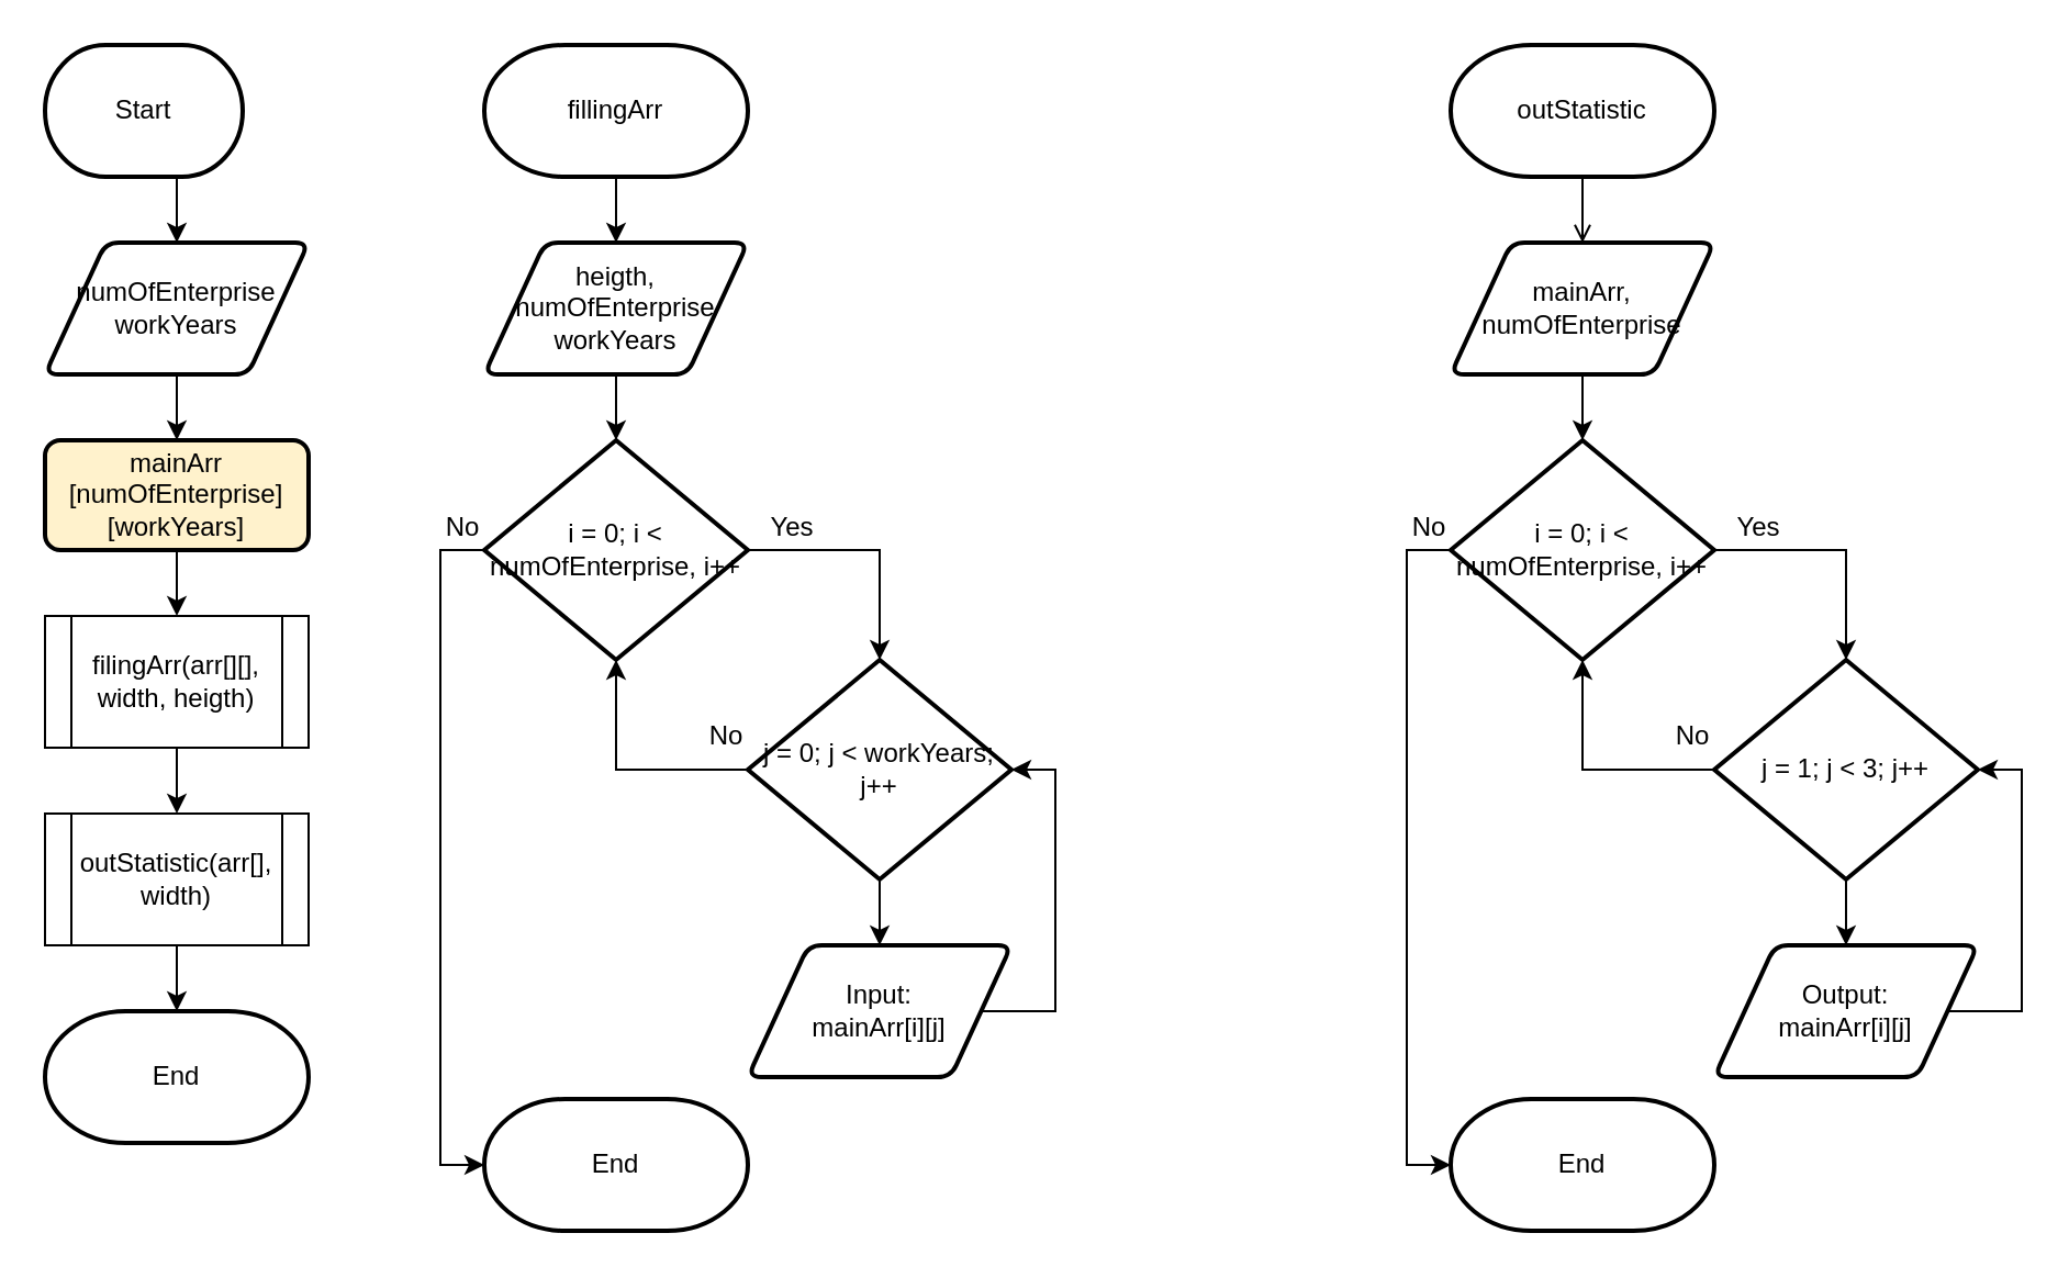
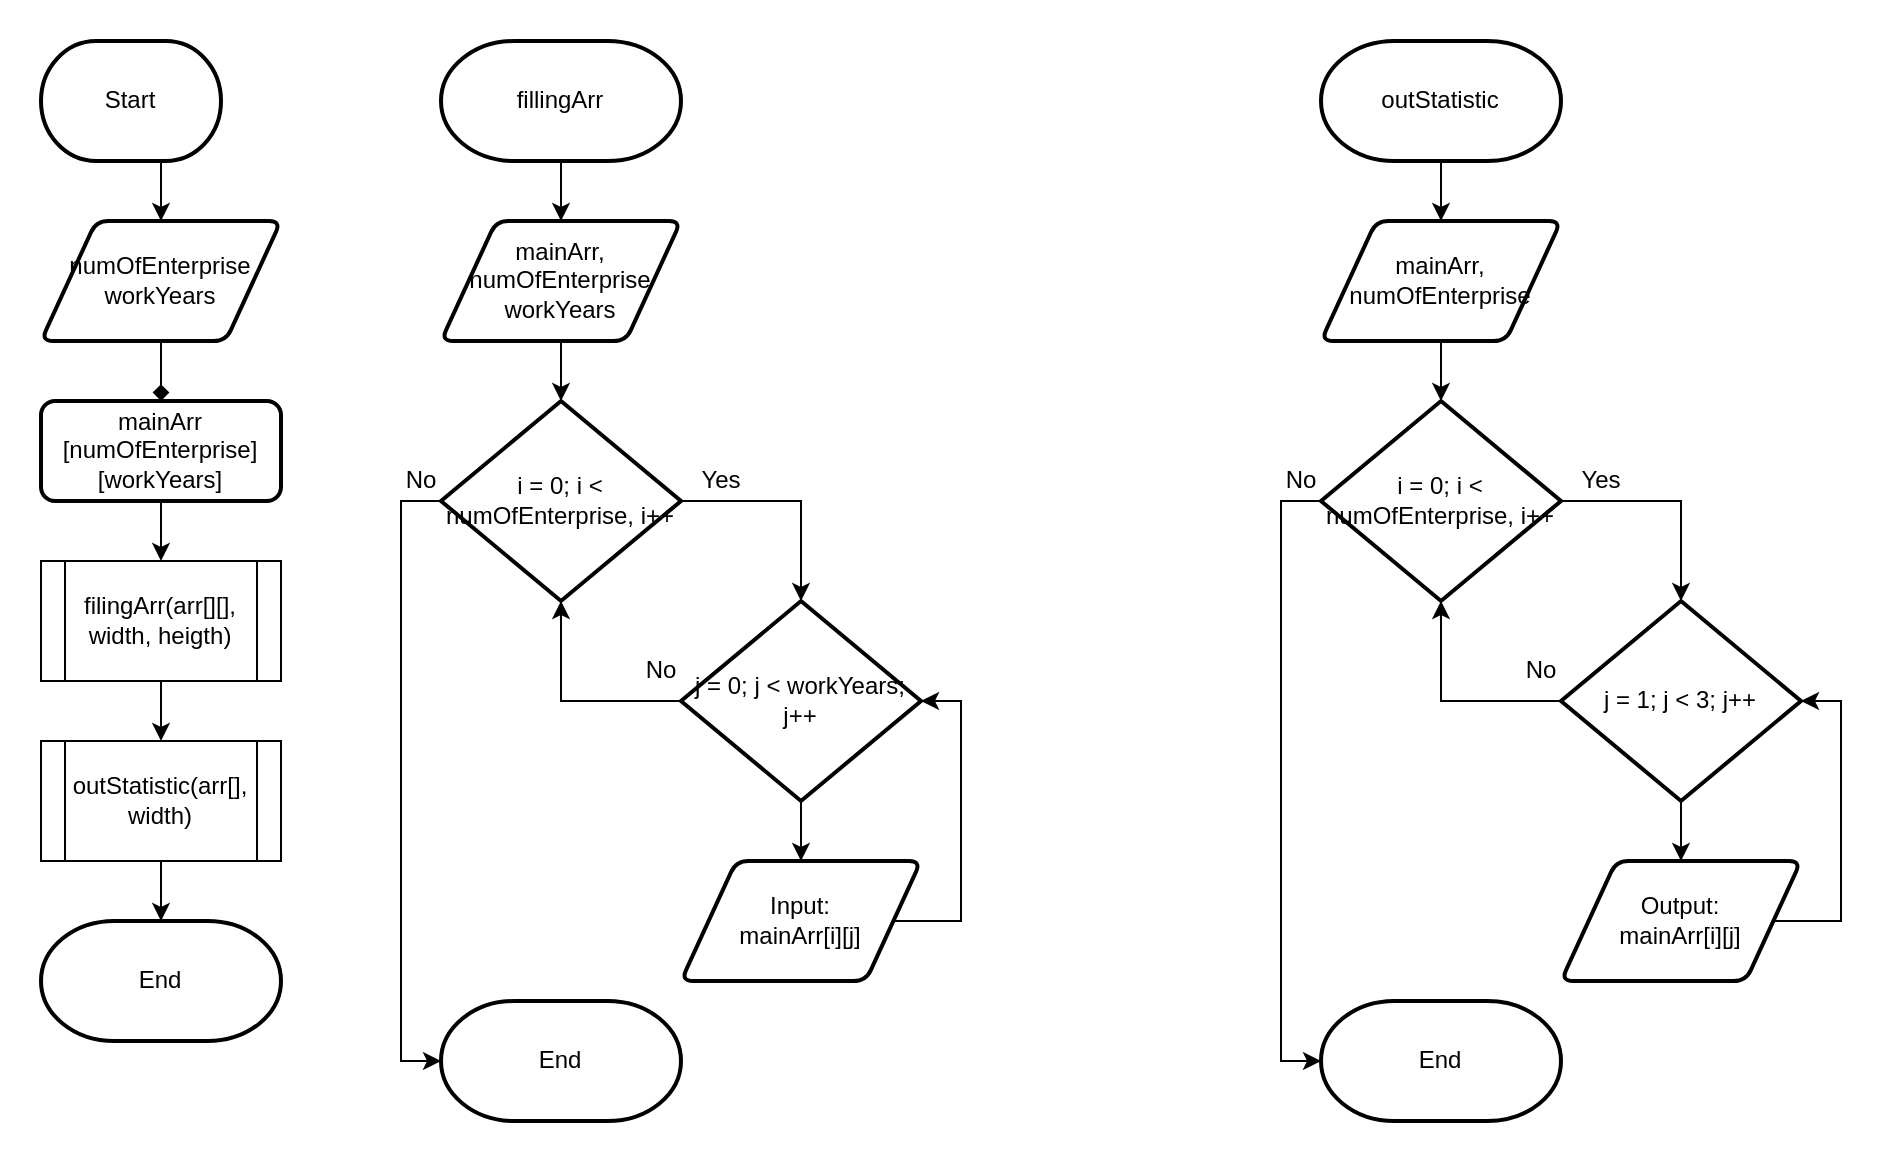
- <mxCell id="29" style="edgeStyle=orthogonalEdgeStyle;rounded=0;orthogonalLoop=1;jettySize=auto;html=1;exitX=0.5;exitY=1;exitDx=0;exitDy=0;exitPerimeter=0;entryX=0.5;entryY=0;entryDx=0;entryDy=0;endArrow=open;" edge="1" parent="1" source="30" target="32"><mxGeometry relative="1" as="geometry" /></mxCell>
+ <mxCell id="29" style="edgeStyle=orthogonalEdgeStyle;rounded=0;orthogonalLoop=1;jettySize=auto;html=1;exitX=0.5;exitY=1;exitDx=0;exitDy=0;exitPerimeter=0;entryX=0.5;entryY=0;entryDx=0;entryDy=0;" edge="1" parent="1" source="30" target="32"><mxGeometry relative="1" as="geometry" /></mxCell>
- <mxCell id="5" value="heigth, numOfEnterprise&lt;br&gt;workYears" style="shape=parallelogram;html=1;strokeWidth=2;perimeter=parallelogramPerimeter;whiteSpace=wrap;rounded=1;arcSize=12;size=0.23;" vertex="1" parent="1"><mxGeometry x="220" y="110" width="120" height="60" as="geometry" /></mxCell>
+ <mxCell id="5" value="mainArr, numOfEnterprise&lt;br&gt;workYears" style="shape=parallelogram;html=1;strokeWidth=2;perimeter=parallelogramPerimeter;whiteSpace=wrap;rounded=1;arcSize=12;size=0.23;" vertex="1" parent="1"><mxGeometry x="220" y="110" width="120" height="60" as="geometry" /></mxCell>
- <mxCell id="20" style="edgeStyle=orthogonalEdgeStyle;rounded=0;orthogonalLoop=1;jettySize=auto;html=1;exitX=0.5;exitY=1;exitDx=0;exitDy=0;entryX=0.5;entryY=0;entryDx=0;entryDy=0;" edge="1" parent="1" source="21" target="23"><mxGeometry relative="1" as="geometry" /></mxCell>
+ <mxCell id="20" style="edgeStyle=orthogonalEdgeStyle;rounded=0;orthogonalLoop=1;jettySize=auto;html=1;exitX=0.5;exitY=1;exitDx=0;exitDy=0;entryX=0.5;entryY=0;entryDx=0;entryDy=0;endArrow=diamond;" edge="1" parent="1" source="21" target="23"><mxGeometry relative="1" as="geometry" /></mxCell>
- <mxCell id="23" value="mainArr&lt;br&gt;[numOfEnterprise]&lt;br&gt;[workYears]" style="rounded=1;whiteSpace=wrap;html=1;absoluteArcSize=1;arcSize=14;strokeWidth=2;fillColor=#fff2cc;" vertex="1" parent="1"><mxGeometry x="20" y="200" width="120" height="50" as="geometry" /></mxCell>
+ <mxCell id="23" value="mainArr&lt;br&gt;[numOfEnterprise]&lt;br&gt;[workYears]" style="rounded=1;whiteSpace=wrap;html=1;absoluteArcSize=1;arcSize=14;strokeWidth=2;" vertex="1" parent="1"><mxGeometry x="20" y="200" width="120" height="50" as="geometry" /></mxCell>
